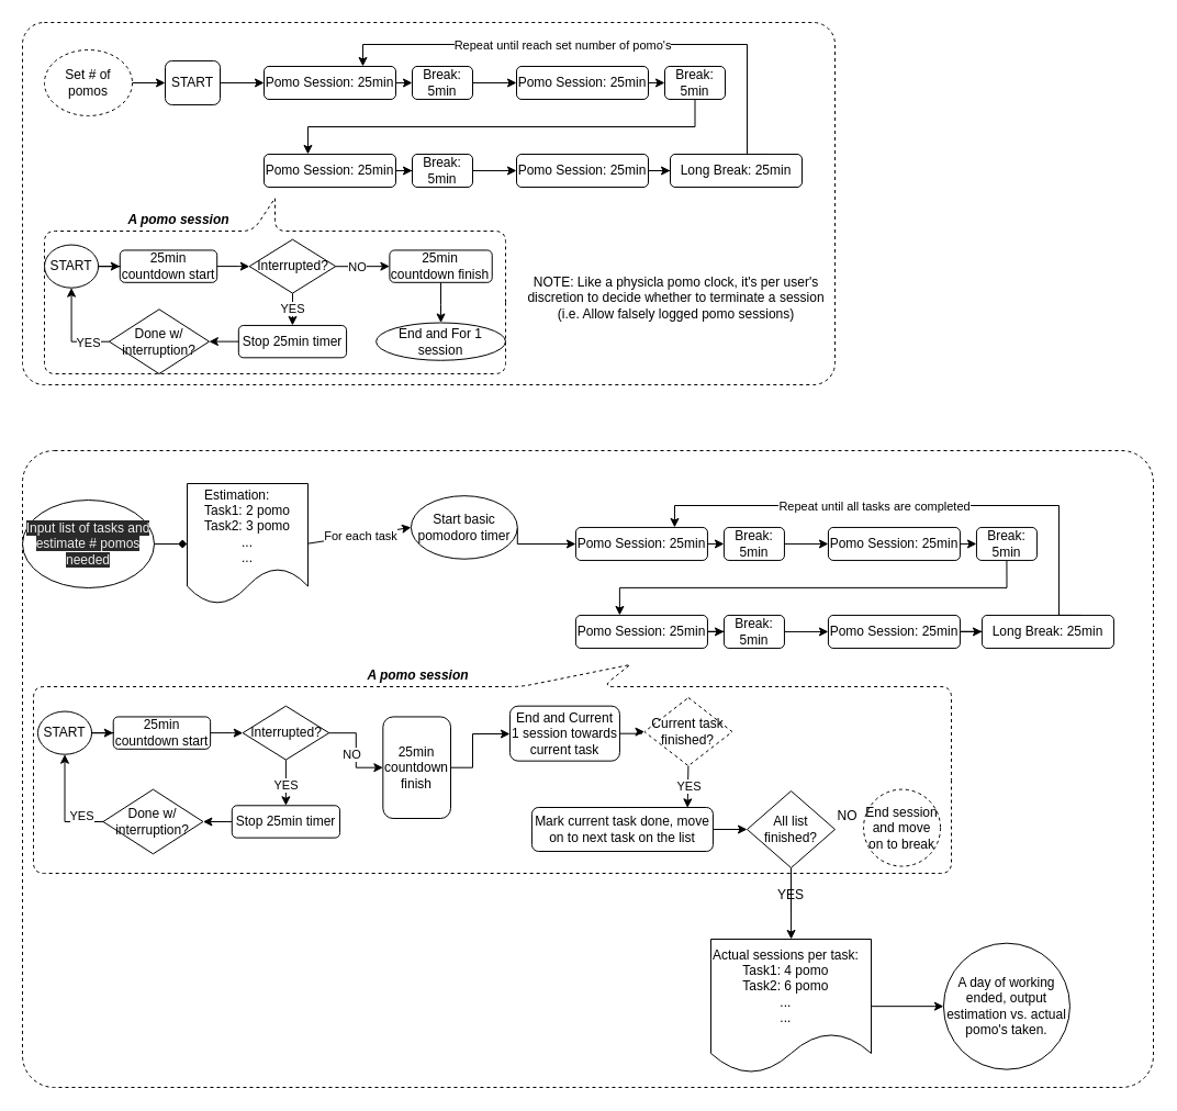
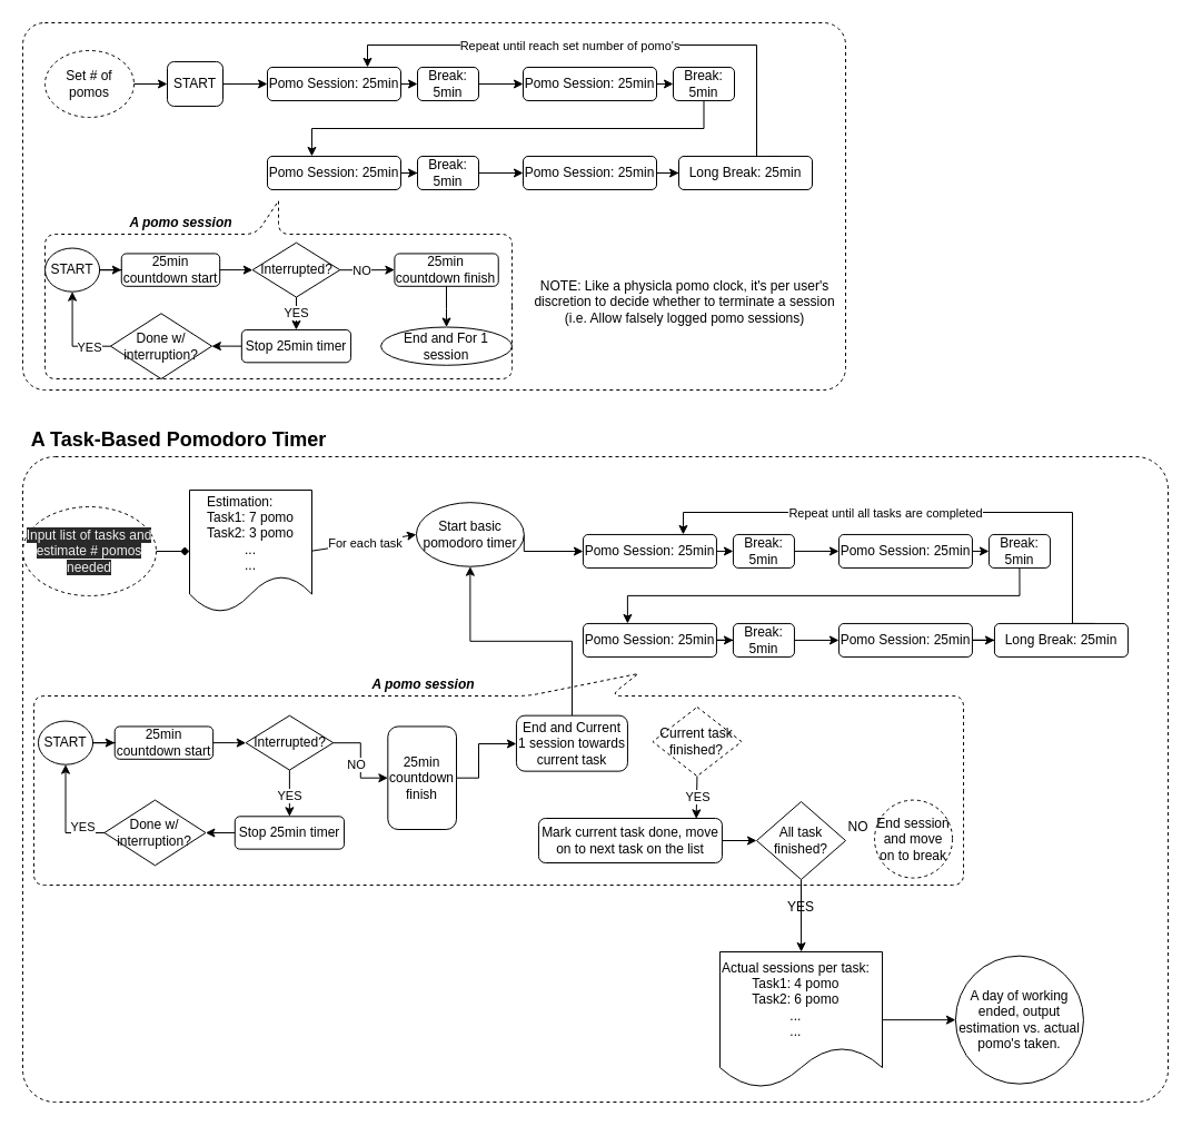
+ <mxCell id="102" value="A Task-Based Pomodoro Timer" style="text;html=1;align=center;verticalAlign=middle;resizable=0;points=[];autosize=1;fontStyle=1;fontSize=18;" vertex="1" parent="1"><mxGeometry y="380" width="280" height="30" as="geometry" x="20" /></mxCell>
- <mxCell id="22" value="&lt;div style=&quot;text-align: left&quot;&gt;&lt;span&gt;Estimation:&lt;/span&gt;&lt;/div&gt;Task1: 2 pomo&lt;br&gt;Task2: 3 pomo&lt;br&gt;...&lt;br&gt;..." style="shape=document;whiteSpace=wrap;html=1;boundedLbl=1;" vertex="1" parent="1"><mxGeometry x="170" y="440" width="110" height="110" as="geometry" /></mxCell>
+ <mxCell id="22" value="&lt;div style=&quot;text-align: left&quot;&gt;&lt;span&gt;Estimation:&lt;/span&gt;&lt;/div&gt;Task1: 7 pomo&lt;br&gt;Task2: 3 pomo&lt;br&gt;...&lt;br&gt;..." style="shape=document;whiteSpace=wrap;html=1;boundedLbl=1;" vertex="1" parent="1"><mxGeometry x="170" y="440" width="110" height="110" as="geometry" /></mxCell>
- <mxCell id="24" value="&lt;meta charset=&quot;utf-8&quot;&gt;&lt;span style=&quot;color: rgb(240, 240, 240); font-family: helvetica; font-size: 12px; font-style: normal; font-weight: 400; letter-spacing: normal; text-align: center; text-indent: 0px; text-transform: none; word-spacing: 0px; background-color: rgb(42, 42, 42); display: inline; float: none;&quot;&gt;Input list of tasks and estimate # pomos needed&lt;/span&gt;" style="ellipse;whiteSpace=wrap;html=1;" vertex="1" parent="1"><mxGeometry y="455" width="120" height="80" as="geometry" x="20" /></mxCell>
+ <mxCell id="24" value="&lt;meta charset=&quot;utf-8&quot;&gt;&lt;span style=&quot;color: rgb(240, 240, 240); font-family: helvetica; font-size: 12px; font-style: normal; font-weight: 400; letter-spacing: normal; text-align: center; text-indent: 0px; text-transform: none; word-spacing: 0px; background-color: rgb(42, 42, 42); display: inline; float: none;&quot;&gt;Input list of tasks and estimate # pomos needed&lt;/span&gt;" style="ellipse;whiteSpace=wrap;html=1;dashed=1;" vertex="1" parent="1"><mxGeometry y="455" width="120" height="80" as="geometry" x="20" /></mxCell>
- <mxCell id="88" value="" style="edgeStyle=orthogonalEdgeStyle;rounded=0;orthogonalLoop=1;jettySize=auto;html=1;" edge="1" parent="1" source="89" target="87"><mxGeometry relative="1" as="geometry" /></mxCell>
+ <mxCell id="88" value="" style="edgeStyle=orthogonalEdgeStyle;rounded=0;orthogonalLoop=1;jettySize=auto;html=1;" edge="1" parent="1" source="89" target="86"><mxGeometry relative="1" as="geometry" /></mxCell>
- <mxCell id="97" value="All list finished?" style="rhombus;whiteSpace=wrap;html=1;rounded=0;shadow=0;sketch=0;align=center;" vertex="1" parent="1"><mxGeometry x="680" y="720" width="80" height="70" as="geometry" /></mxCell>
+ <mxCell id="97" value="All task finished?" style="rhombus;whiteSpace=wrap;html=1;rounded=0;shadow=0;sketch=0;align=center;" vertex="1" parent="1"><mxGeometry x="680" y="720" width="80" height="70" as="geometry" /></mxCell>
